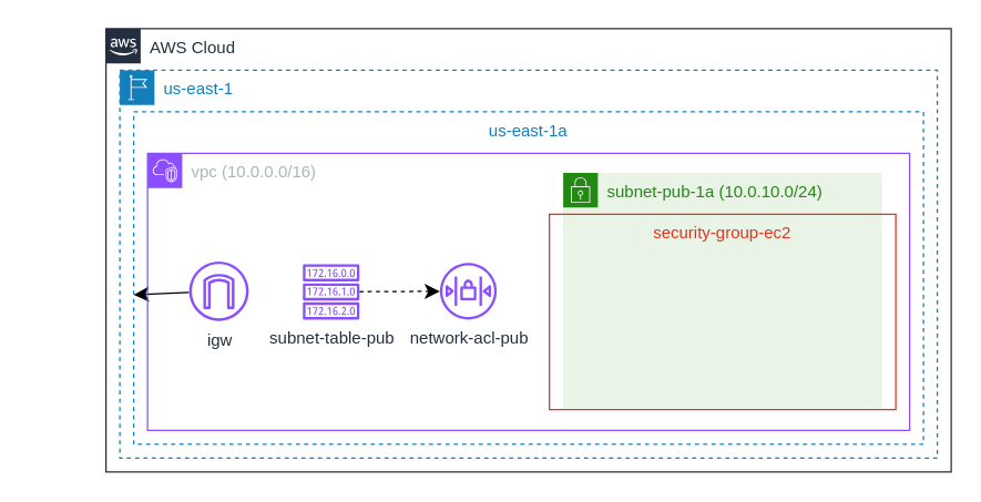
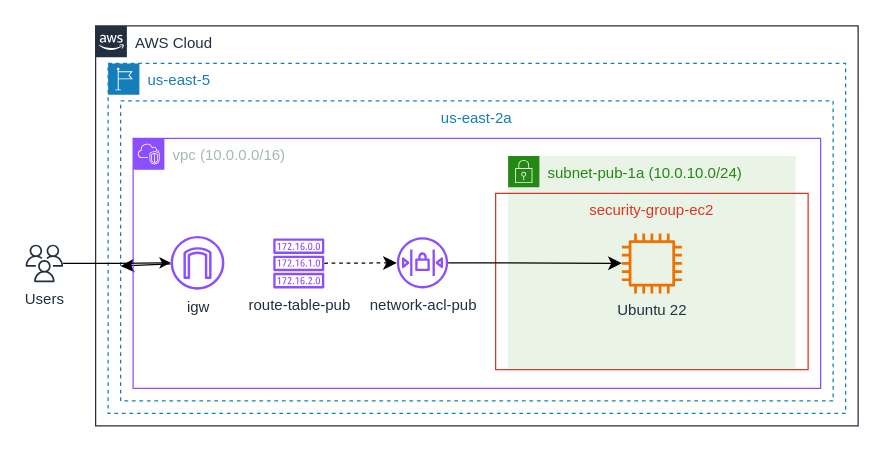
- <mxCell id="4" value="us-east-1" style="points=[[0,0],[0.25,0],[0.5,0],[0.75,0],[1,0],[1,0.25],[1,0.5],[1,0.75],[1,1],[0.75,1],[0.5,1],[0.25,1],[0,1],[0,0.75],[0,0.5],[0,0.25]];outlineConnect=0;gradientColor=none;html=1;whiteSpace=wrap;fontSize=12;fontStyle=0;container=0;pointerEvents=0;collapsible=0;recursiveResize=0;shape=mxgraph.aws4.group;grIcon=mxgraph.aws4.group_region;strokeColor=#147EBA;fillColor=none;verticalAlign=top;align=left;spacingLeft=30;fontColor=#147EBA;dashed=1;" parent="1" vertex="1"><mxGeometry x="86" y="50" width="590" height="280" as="geometry" /></mxCell>
+ <mxCell id="4" value="us-east-5" style="points=[[0,0],[0.25,0],[0.5,0],[0.75,0],[1,0],[1,0.25],[1,0.5],[1,0.75],[1,1],[0.75,1],[0.5,1],[0.25,1],[0,1],[0,0.75],[0,0.5],[0,0.25]];outlineConnect=0;gradientColor=none;html=1;whiteSpace=wrap;fontSize=12;fontStyle=0;container=0;pointerEvents=0;collapsible=0;recursiveResize=0;shape=mxgraph.aws4.group;grIcon=mxgraph.aws4.group_region;strokeColor=#147EBA;fillColor=none;verticalAlign=top;align=left;spacingLeft=30;fontColor=#147EBA;dashed=1;" parent="1" vertex="1"><mxGeometry x="86" y="50" width="590" height="280" as="geometry" /></mxCell>
- <mxCell id="2" value="us-east-1a&#10;" style="fillColor=none;strokeColor=#147EBA;dashed=1;verticalAlign=top;fontStyle=0;fontColor=#147EBA;direction=north;" parent="1" vertex="1"><mxGeometry x="96" y="80" width="570" height="240" as="geometry" /></mxCell>
+ <mxCell id="2" value="us-east-2a&#10;" style="fillColor=none;strokeColor=#147EBA;dashed=1;verticalAlign=top;fontStyle=0;fontColor=#147EBA;direction=north;" parent="1" vertex="1"><mxGeometry x="96" y="80" width="570" height="240" as="geometry" /></mxCell>
+ <mxCell id="16" value="Users" style="sketch=0;outlineConnect=0;fontColor=#232F3E;gradientColor=none;fillColor=#232F3D;strokeColor=none;dashed=0;verticalLabelPosition=bottom;verticalAlign=top;align=center;html=1;fontSize=12;fontStyle=0;aspect=fixed;pointerEvents=1;shape=mxgraph.aws4.users;" parent="1" vertex="1"><mxGeometry x="20" y="195" width="30" height="30" as="geometry" /></mxCell>
+ <mxCell id="15" value="" style="edgeStyle=orthogonalEdgeStyle;rounded=0;orthogonalLoop=1;jettySize=auto;html=1;" parent="1" source="16" target="9" edge="1"><mxGeometry relative="1" as="geometry" /></mxCell>
+ <mxCell id="12" value="" style="edgeStyle=none;curved=1;rounded=0;orthogonalLoop=1;jettySize=auto;html=1;fontSize=12;startSize=8;endSize=8;" parent="1" source="14" target="7" edge="1"><mxGeometry relative="1" as="geometry" /></mxCell>
+ <mxCell id="7" value="&lt;div&gt;Ubuntu 22&lt;/div&gt;" style="sketch=0;outlineConnect=0;fontColor=#232F3E;gradientColor=none;fillColor=#ED7100;strokeColor=none;dashed=0;verticalLabelPosition=bottom;verticalAlign=top;align=center;html=1;fontSize=12;fontStyle=0;aspect=fixed;pointerEvents=1;shape=mxgraph.aws4.instance2;" parent="1" vertex="1"><mxGeometry x="497" y="186" width="48" height="48" as="geometry" /></mxCell>
- <mxCell id="11" value="subnet-table-pub" style="sketch=0;outlineConnect=0;fontColor=#232F3E;gradientColor=none;fillColor=#8C4FFF;strokeColor=none;dashed=0;verticalLabelPosition=bottom;verticalAlign=top;align=center;html=1;fontSize=12;fontStyle=0;aspect=fixed;pointerEvents=1;shape=mxgraph.aws4.route_table;" parent="1" vertex="1"><mxGeometry x="218" y="190" width="41.05" height="40" as="geometry" /></mxCell>
+ <mxCell id="11" value="route-table-pub" style="sketch=0;outlineConnect=0;fontColor=#232F3E;gradientColor=none;fillColor=#8C4FFF;strokeColor=none;dashed=0;verticalLabelPosition=bottom;verticalAlign=top;align=center;html=1;fontSize=12;fontStyle=0;aspect=fixed;pointerEvents=1;shape=mxgraph.aws4.route_table;" parent="1" vertex="1"><mxGeometry x="218" y="190" width="41.05" height="40" as="geometry" /></mxCell>
